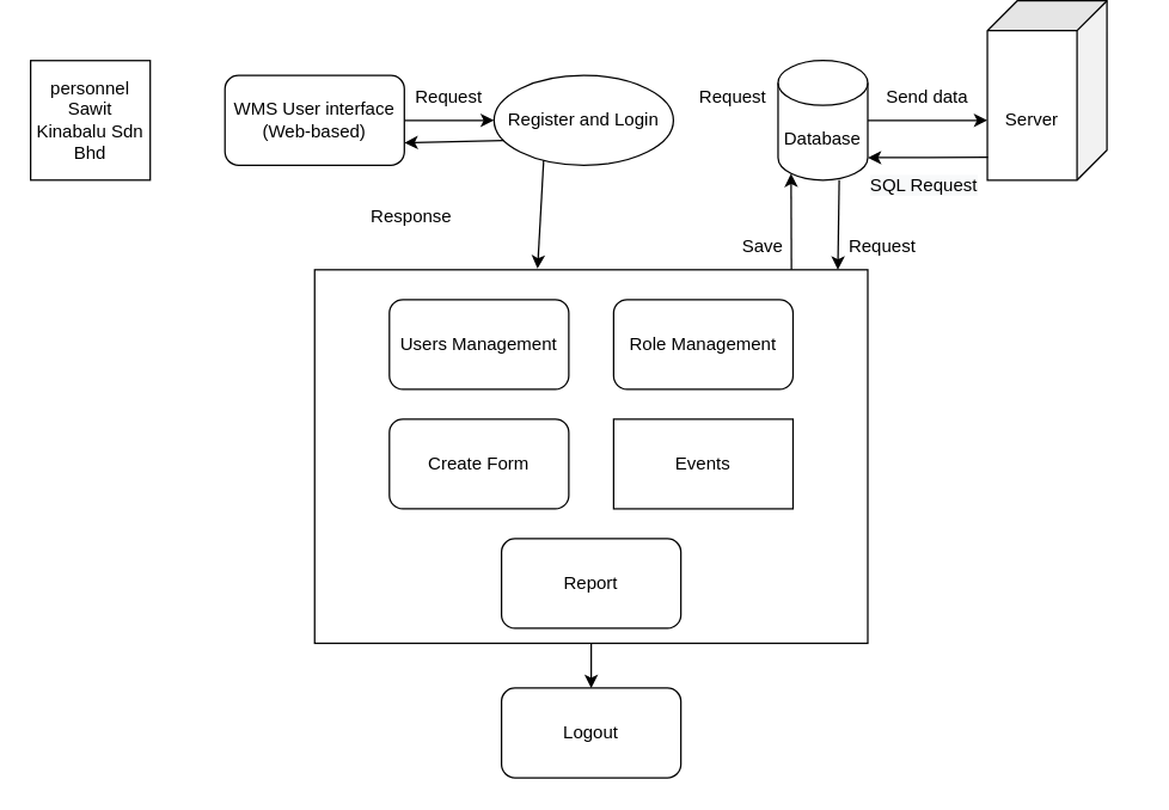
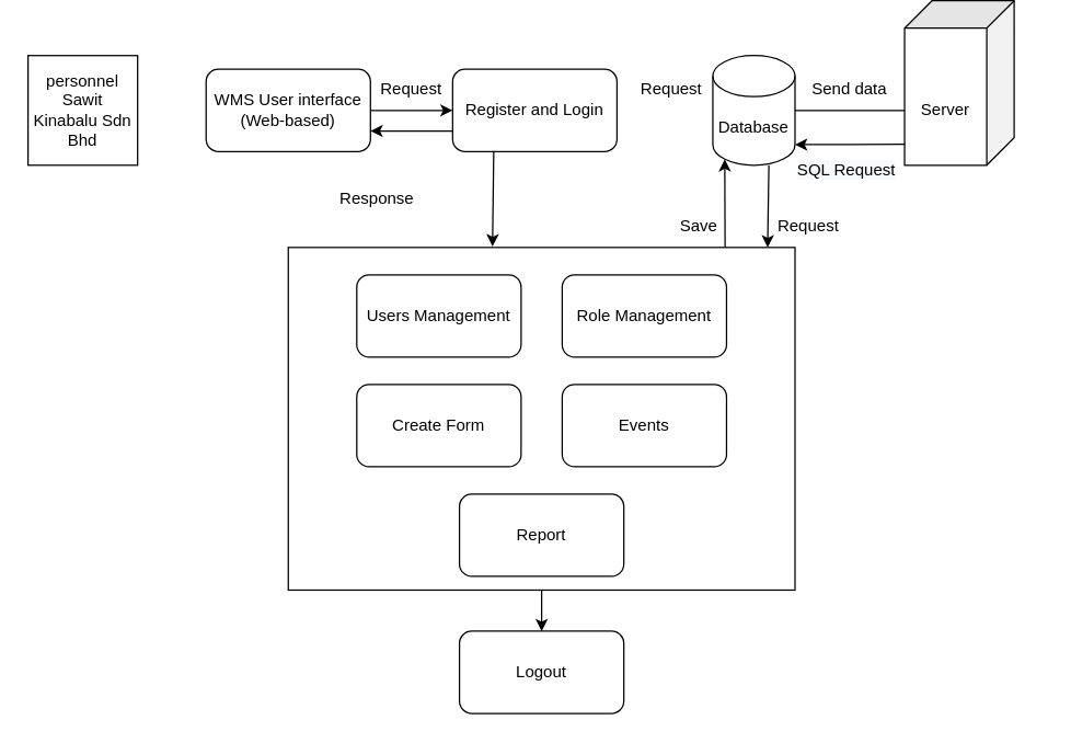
- <mxCell id="6" value="Register and Login" style="ellipse;whiteSpace=wrap;html=1;" vertex="1" parent="1"><mxGeometry x="330" y="50" width="120" height="60" as="geometry" /></mxCell>
+ <mxCell id="6" value="Register and Login" style="rounded=1;whiteSpace=wrap;html=1;" vertex="1" parent="1"><mxGeometry x="330" y="50" width="120" height="60" as="geometry" /></mxCell>
- <mxCell id="7" value="" style="edgeStyle=orthogonalEdgeStyle;rounded=0;orthogonalLoop=1;jettySize=auto;html=1;" edge="1" parent="1" source="8" target="10"><mxGeometry relative="1" as="geometry" /></mxCell>
+ <mxCell id="7" value="" style="edgeStyle=orthogonalEdgeStyle;rounded=0;orthogonalLoop=1;jettySize=auto;html=1;endArrow=none;" edge="1" parent="1" source="8" target="10"><mxGeometry relative="1" as="geometry" /></mxCell>
- <mxCell id="18" value="Events" style="whiteSpace=wrap;html=1;rounded=0;" vertex="1" parent="1"><mxGeometry x="410" y="280" width="120" height="60" as="geometry" /></mxCell>
+ <mxCell id="18" value="Events" style="rounded=1;whiteSpace=wrap;html=1;" vertex="1" parent="1"><mxGeometry x="410" y="280" width="120" height="60" as="geometry" /></mxCell>
